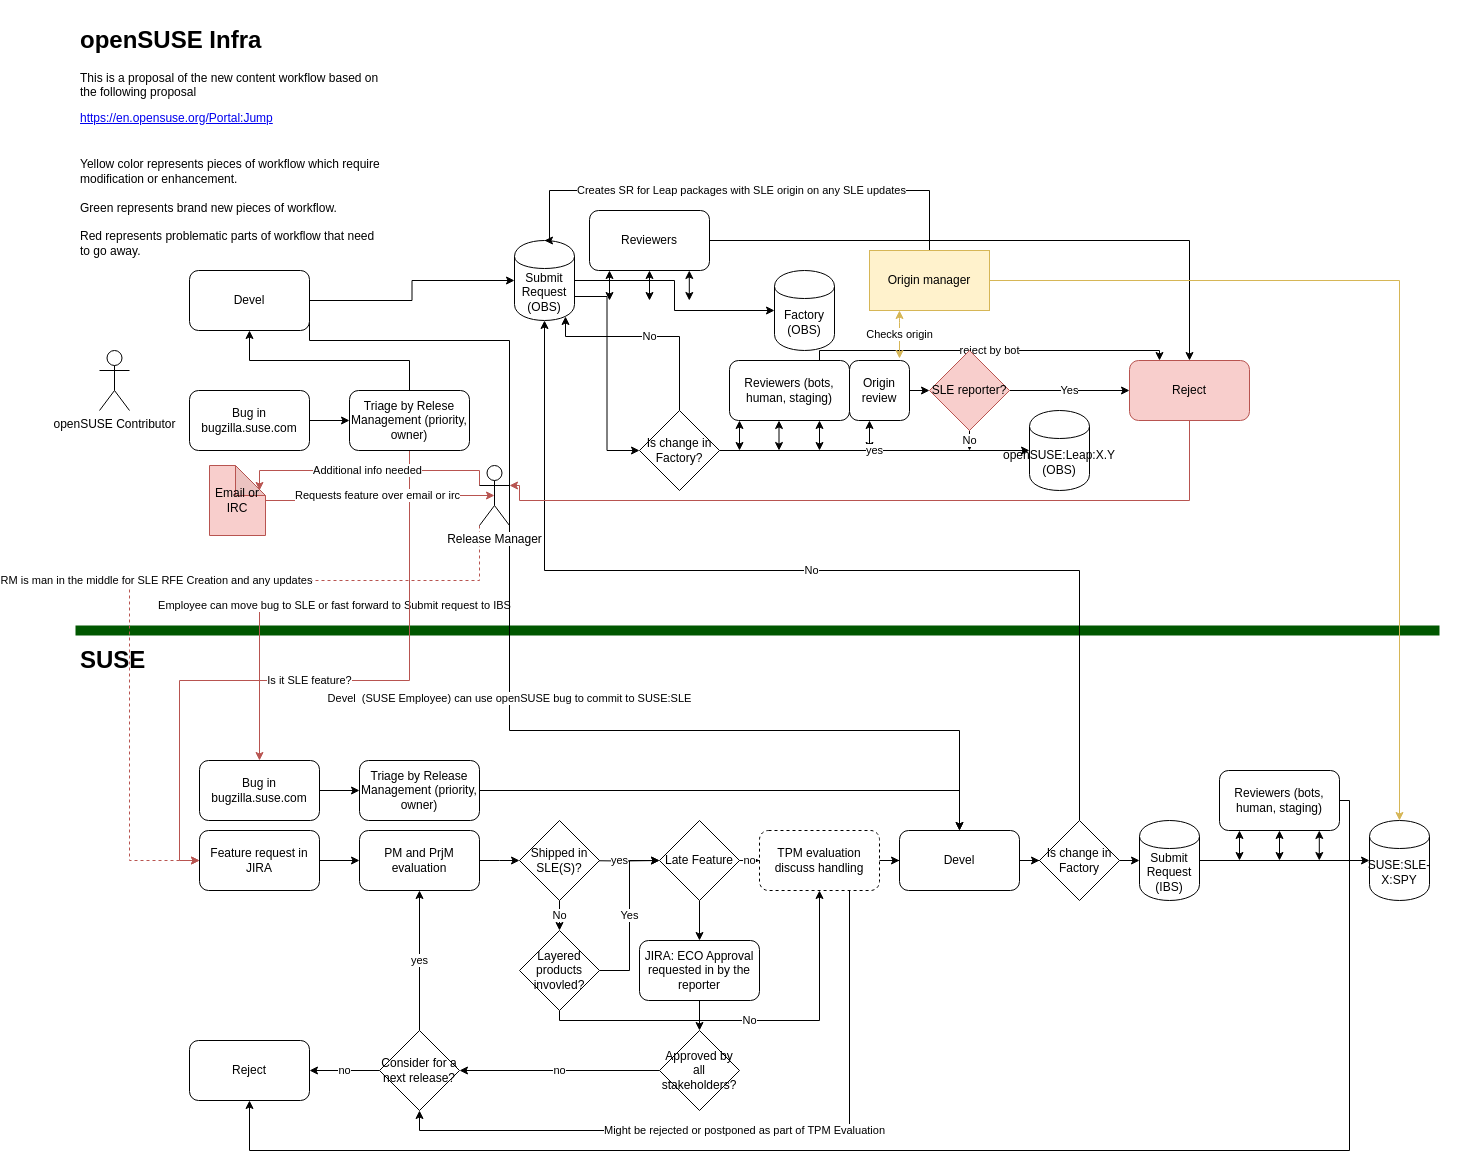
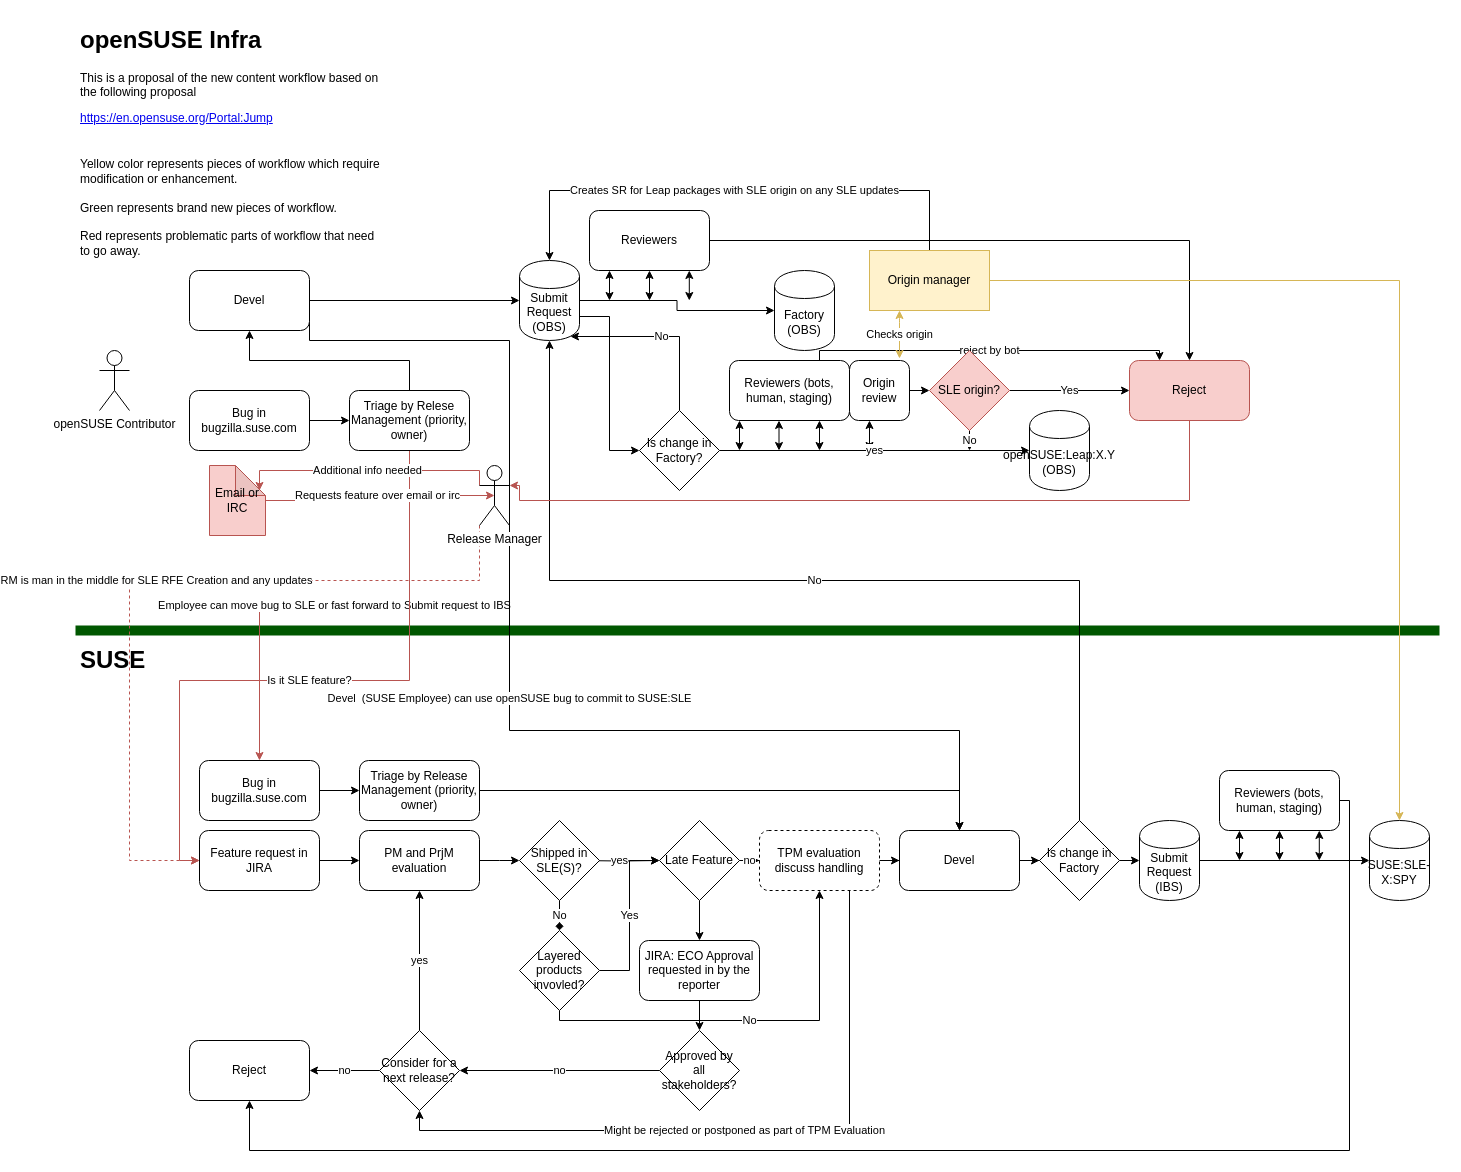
- <mxCell id="45" value="Submit Request (OBS)" style="shape=cylinder;whiteSpace=wrap;html=1;boundedLbl=1;backgroundOutline=1;" parent="1" vertex="1"><mxGeometry x="459" y="240" width="60" height="80" as="geometry" /></mxCell>
+ <mxCell id="45" value="Submit Request (OBS)" style="shape=cylinder;whiteSpace=wrap;html=1;boundedLbl=1;backgroundOutline=1;" parent="1" vertex="1"><mxGeometry x="464" y="260" width="60" height="80" as="geometry" /></mxCell>
- <mxCell id="72" value="SLE reporter?" style="rhombus;whiteSpace=wrap;html=1;fillColor=#f8cecc;strokeColor=#b85450;" parent="1" vertex="1"><mxGeometry x="874" y="350" width="80" height="80" as="geometry" /></mxCell>
+ <mxCell id="72" value="SLE origin?" style="rhombus;whiteSpace=wrap;html=1;fillColor=#f8cecc;strokeColor=#b85450;" parent="1" vertex="1"><mxGeometry x="874" y="350" width="80" height="80" as="geometry" /></mxCell>
- <mxCell id="57" value="No" style="edgeStyle=orthogonalEdgeStyle;rounded=0;orthogonalLoop=1;jettySize=auto;html=1;exitX=0.5;exitY=1;exitDx=0;exitDy=0;entryX=0.5;entryY=0;entryDx=0;entryDy=0;" parent="1" source="58" target="21" edge="1"><mxGeometry relative="1" as="geometry" /></mxCell>
+ <mxCell id="57" value="No" style="edgeStyle=orthogonalEdgeStyle;rounded=0;orthogonalLoop=1;jettySize=auto;html=1;exitX=0.5;exitY=1;exitDx=0;exitDy=0;entryX=0.5;entryY=0;entryDx=0;entryDy=0;endArrow=diamond;" parent="1" source="58" target="21" edge="1"><mxGeometry relative="1" as="geometry" /></mxCell>
